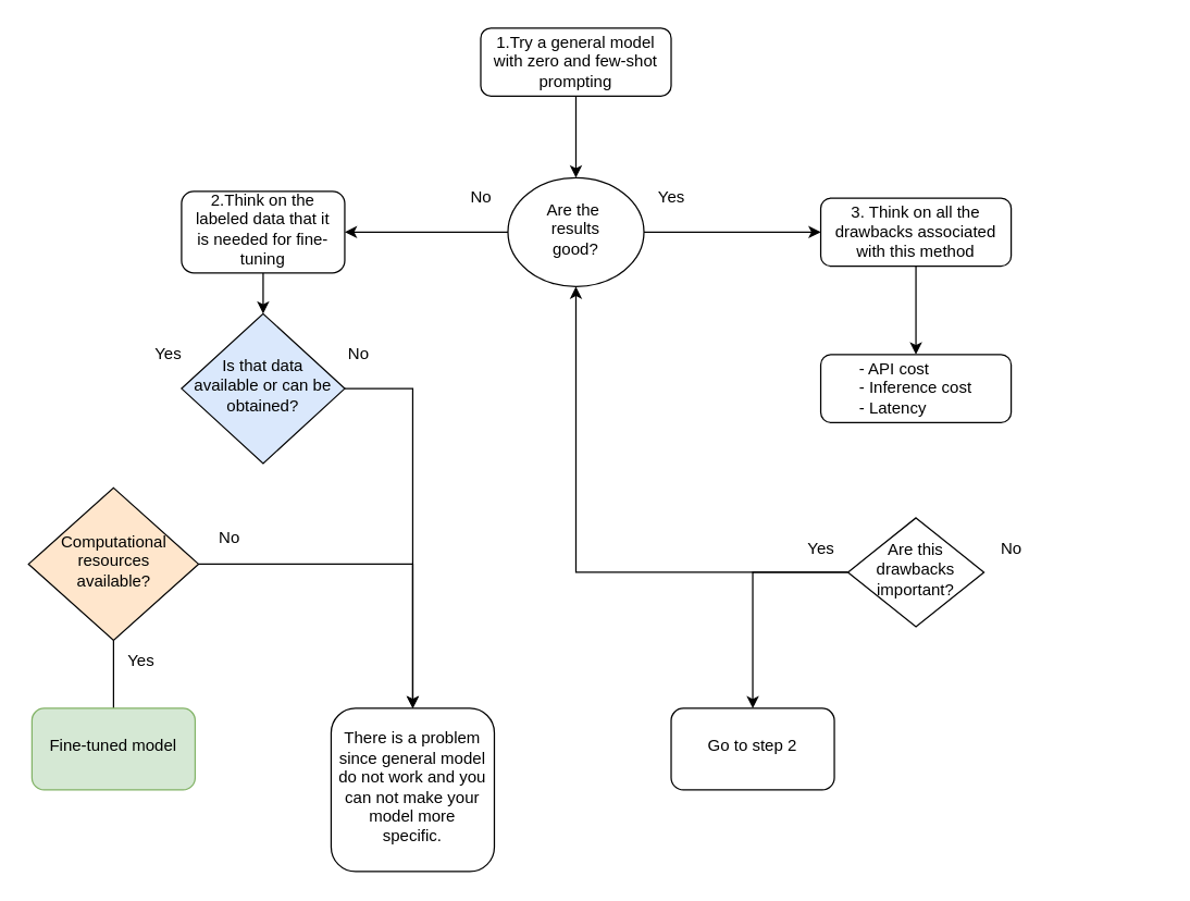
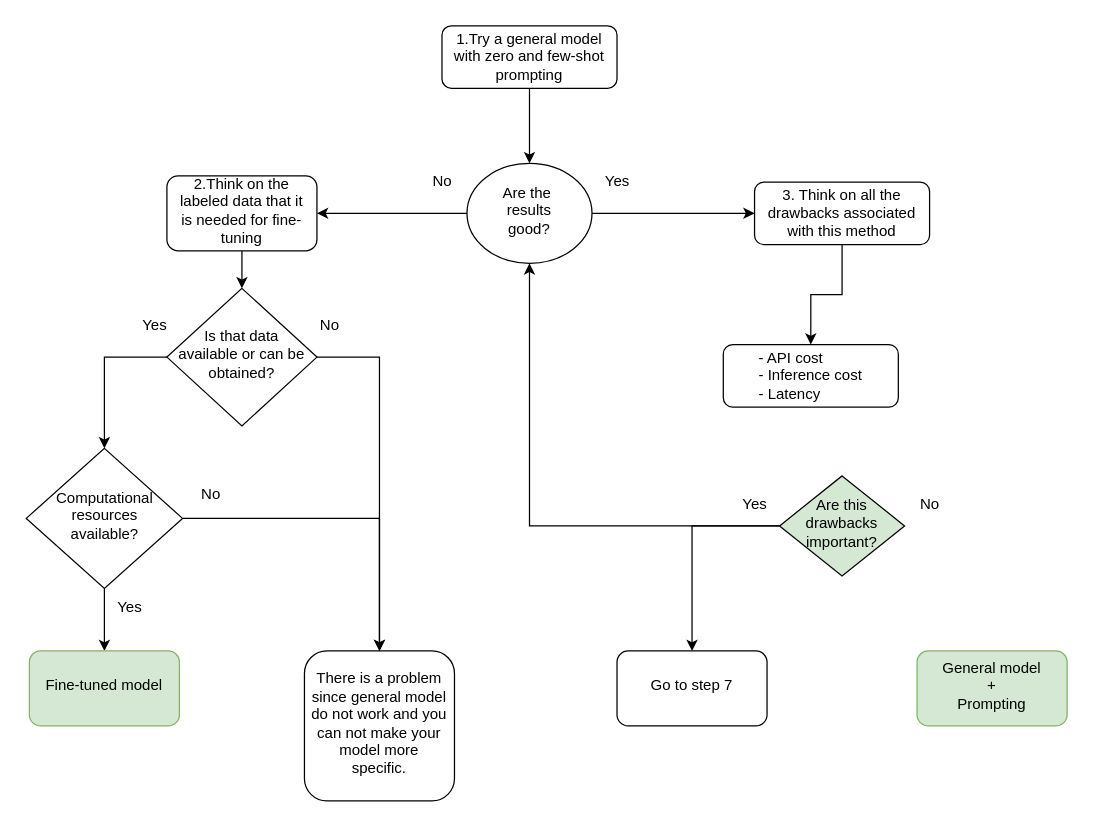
- <mxCell id="22" value="Is that data available or can be obtained?" style="rhombus;whiteSpace=wrap;html=1;shadow=0;fontFamily=Helvetica;fontSize=12;align=center;strokeWidth=1;spacing=6;spacingTop=-4;fillColor=#dae8fc;" parent="1" vertex="1"><mxGeometry x="133" y="230" width="120" height="110" as="geometry" /></mxCell>
+ <mxCell id="22" value="Is that data available or can be obtained?" style="rhombus;whiteSpace=wrap;html=1;shadow=0;fontFamily=Helvetica;fontSize=12;align=center;strokeWidth=1;spacing=6;spacingTop=-4;" parent="1" vertex="1"><mxGeometry x="133" y="230" width="120" height="110" as="geometry" /></mxCell>
- <mxCell id="9" value="&lt;div style=&quot;text-align: left;&quot;&gt;&lt;span style=&quot;background-color: initial;&quot;&gt;- API cost&lt;/span&gt;&lt;/div&gt;&lt;div style=&quot;text-align: left;&quot;&gt;- Inference cost&lt;/div&gt;&lt;div style=&quot;text-align: left;&quot;&gt;- Latency&lt;/div&gt;" style="rounded=1;whiteSpace=wrap;html=1;fontSize=12;glass=0;strokeWidth=1;shadow=0;" parent="1" vertex="1"><mxGeometry x="603" y="260" width="140" height="50" as="geometry" /></mxCell>
+ <mxCell id="9" value="&lt;div style=&quot;text-align: left;&quot;&gt;&lt;span style=&quot;background-color: initial;&quot;&gt;- API cost&lt;/span&gt;&lt;/div&gt;&lt;div style=&quot;text-align: left;&quot;&gt;- Inference cost&lt;/div&gt;&lt;div style=&quot;text-align: left;&quot;&gt;- Latency&lt;/div&gt;" style="rounded=1;whiteSpace=wrap;html=1;fontSize=12;glass=0;strokeWidth=1;shadow=0;" parent="1" vertex="1"><mxGeometry x="578" y="275" width="140" height="50" as="geometry" /></mxCell>
+ <mxCell id="21" value="" style="edgeStyle=orthogonalEdgeStyle;rounded=0;orthogonalLoop=1;jettySize=auto;html=1;exitX=0;exitY=0.5;exitDx=0;exitDy=0;" parent="1" source="22" target="26" edge="1"><mxGeometry relative="1" as="geometry" /></mxCell>
- <mxCell id="26" value="Computational resources&lt;div&gt;available?&lt;/div&gt;" style="rhombus;whiteSpace=wrap;html=1;shadow=0;strokeWidth=1;spacing=6;spacingTop=-4;fillColor=#ffe6cc;" parent="1" vertex="1"><mxGeometry x="20.5" y="358" width="125" height="112" as="geometry" /></mxCell>
+ <mxCell id="26" value="Computational resources&lt;div&gt;available?&lt;/div&gt;" style="rhombus;whiteSpace=wrap;html=1;shadow=0;strokeWidth=1;spacing=6;spacingTop=-4;" parent="1" vertex="1"><mxGeometry x="20.5" y="358" width="125" height="112" as="geometry" /></mxCell>
- <mxCell id="12" value="Are this drawbacks important?" style="rhombus;whiteSpace=wrap;html=1;shadow=0;fontFamily=Helvetica;fontSize=12;align=center;strokeWidth=1;spacing=6;spacingTop=-4;" parent="1" vertex="1"><mxGeometry x="623" y="380" width="100" height="80" as="geometry" /></mxCell>
+ <mxCell id="12" value="Are this drawbacks important?" style="rhombus;whiteSpace=wrap;html=1;shadow=0;fontFamily=Helvetica;fontSize=12;align=center;strokeWidth=1;spacing=6;spacingTop=-4;fillColor=#d5e8d4;" parent="1" vertex="1"><mxGeometry x="623" y="380" width="100" height="80" as="geometry" /></mxCell>
- <mxCell id="25" value="" style="edgeStyle=orthogonalEdgeStyle;rounded=0;orthogonalLoop=1;jettySize=auto;html=1;endArrow=none;" parent="1" source="26" target="31" edge="1"><mxGeometry relative="1" as="geometry" /></mxCell>
+ <mxCell id="25" value="" style="edgeStyle=orthogonalEdgeStyle;rounded=0;orthogonalLoop=1;jettySize=auto;html=1;" parent="1" source="26" target="31" edge="1"><mxGeometry relative="1" as="geometry" /></mxCell>
- <mxCell id="13" value="Go to step 2" style="rounded=1;whiteSpace=wrap;html=1;shadow=0;strokeWidth=1;spacing=6;spacingTop=-4;" parent="1" vertex="1"><mxGeometry x="493" y="520" width="120" height="60" as="geometry" /></mxCell>
+ <mxCell id="13" value="Go to step 7" style="rounded=1;whiteSpace=wrap;html=1;shadow=0;strokeWidth=1;spacing=6;spacingTop=-4;" parent="1" vertex="1"><mxGeometry x="493" y="520" width="120" height="60" as="geometry" /></mxCell>
+ <mxCell id="14" value="General model&lt;div&gt;+&lt;/div&gt;&lt;div&gt;Prompting&lt;/div&gt;" style="rounded=1;whiteSpace=wrap;html=1;shadow=0;strokeWidth=1;spacing=6;spacingTop=-4;fillColor=#d5e8d4;strokeColor=#82b366;" parent="1" vertex="1"><mxGeometry x="733" y="520" width="120" height="60" as="geometry" /></mxCell>
